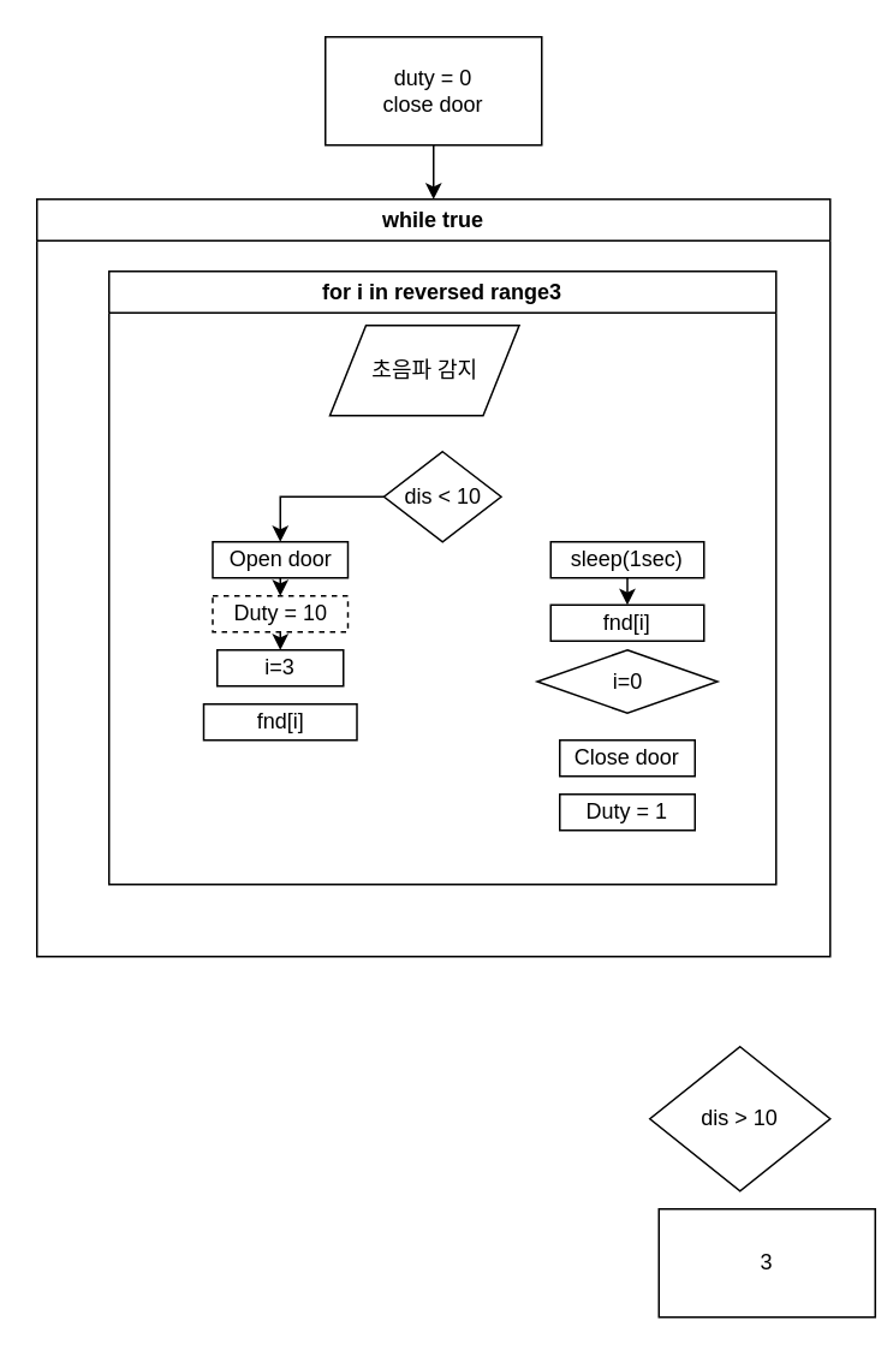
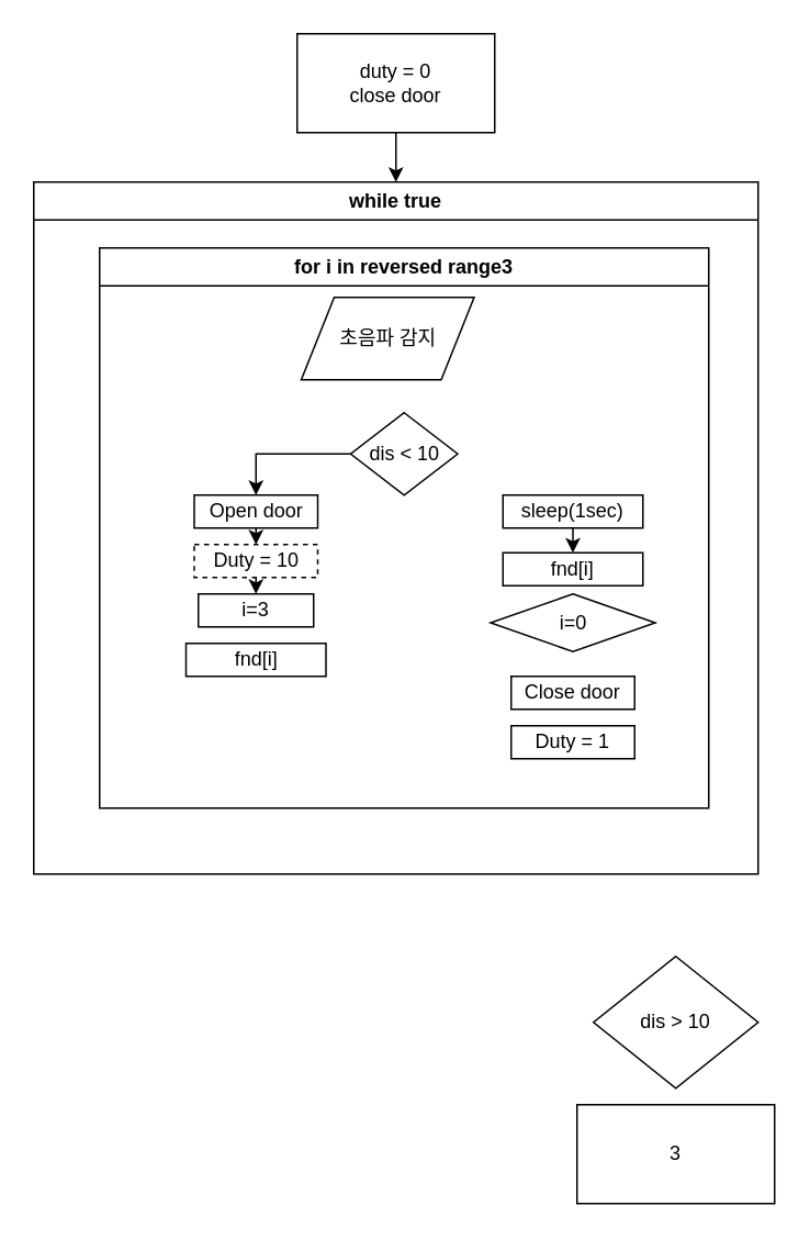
- <mxCell id="5" value="3" style="rounded=0;whiteSpace=wrap;html=1;" vertex="1" parent="1"><mxGeometry x="365" y="670" width="120" height="60" as="geometry" /></mxCell>
+ <mxCell id="5" value="3" style="rounded=0;whiteSpace=wrap;html=1;" vertex="1" parent="1"><mxGeometry x="350" y="670" width="120" height="60" as="geometry" /></mxCell>
